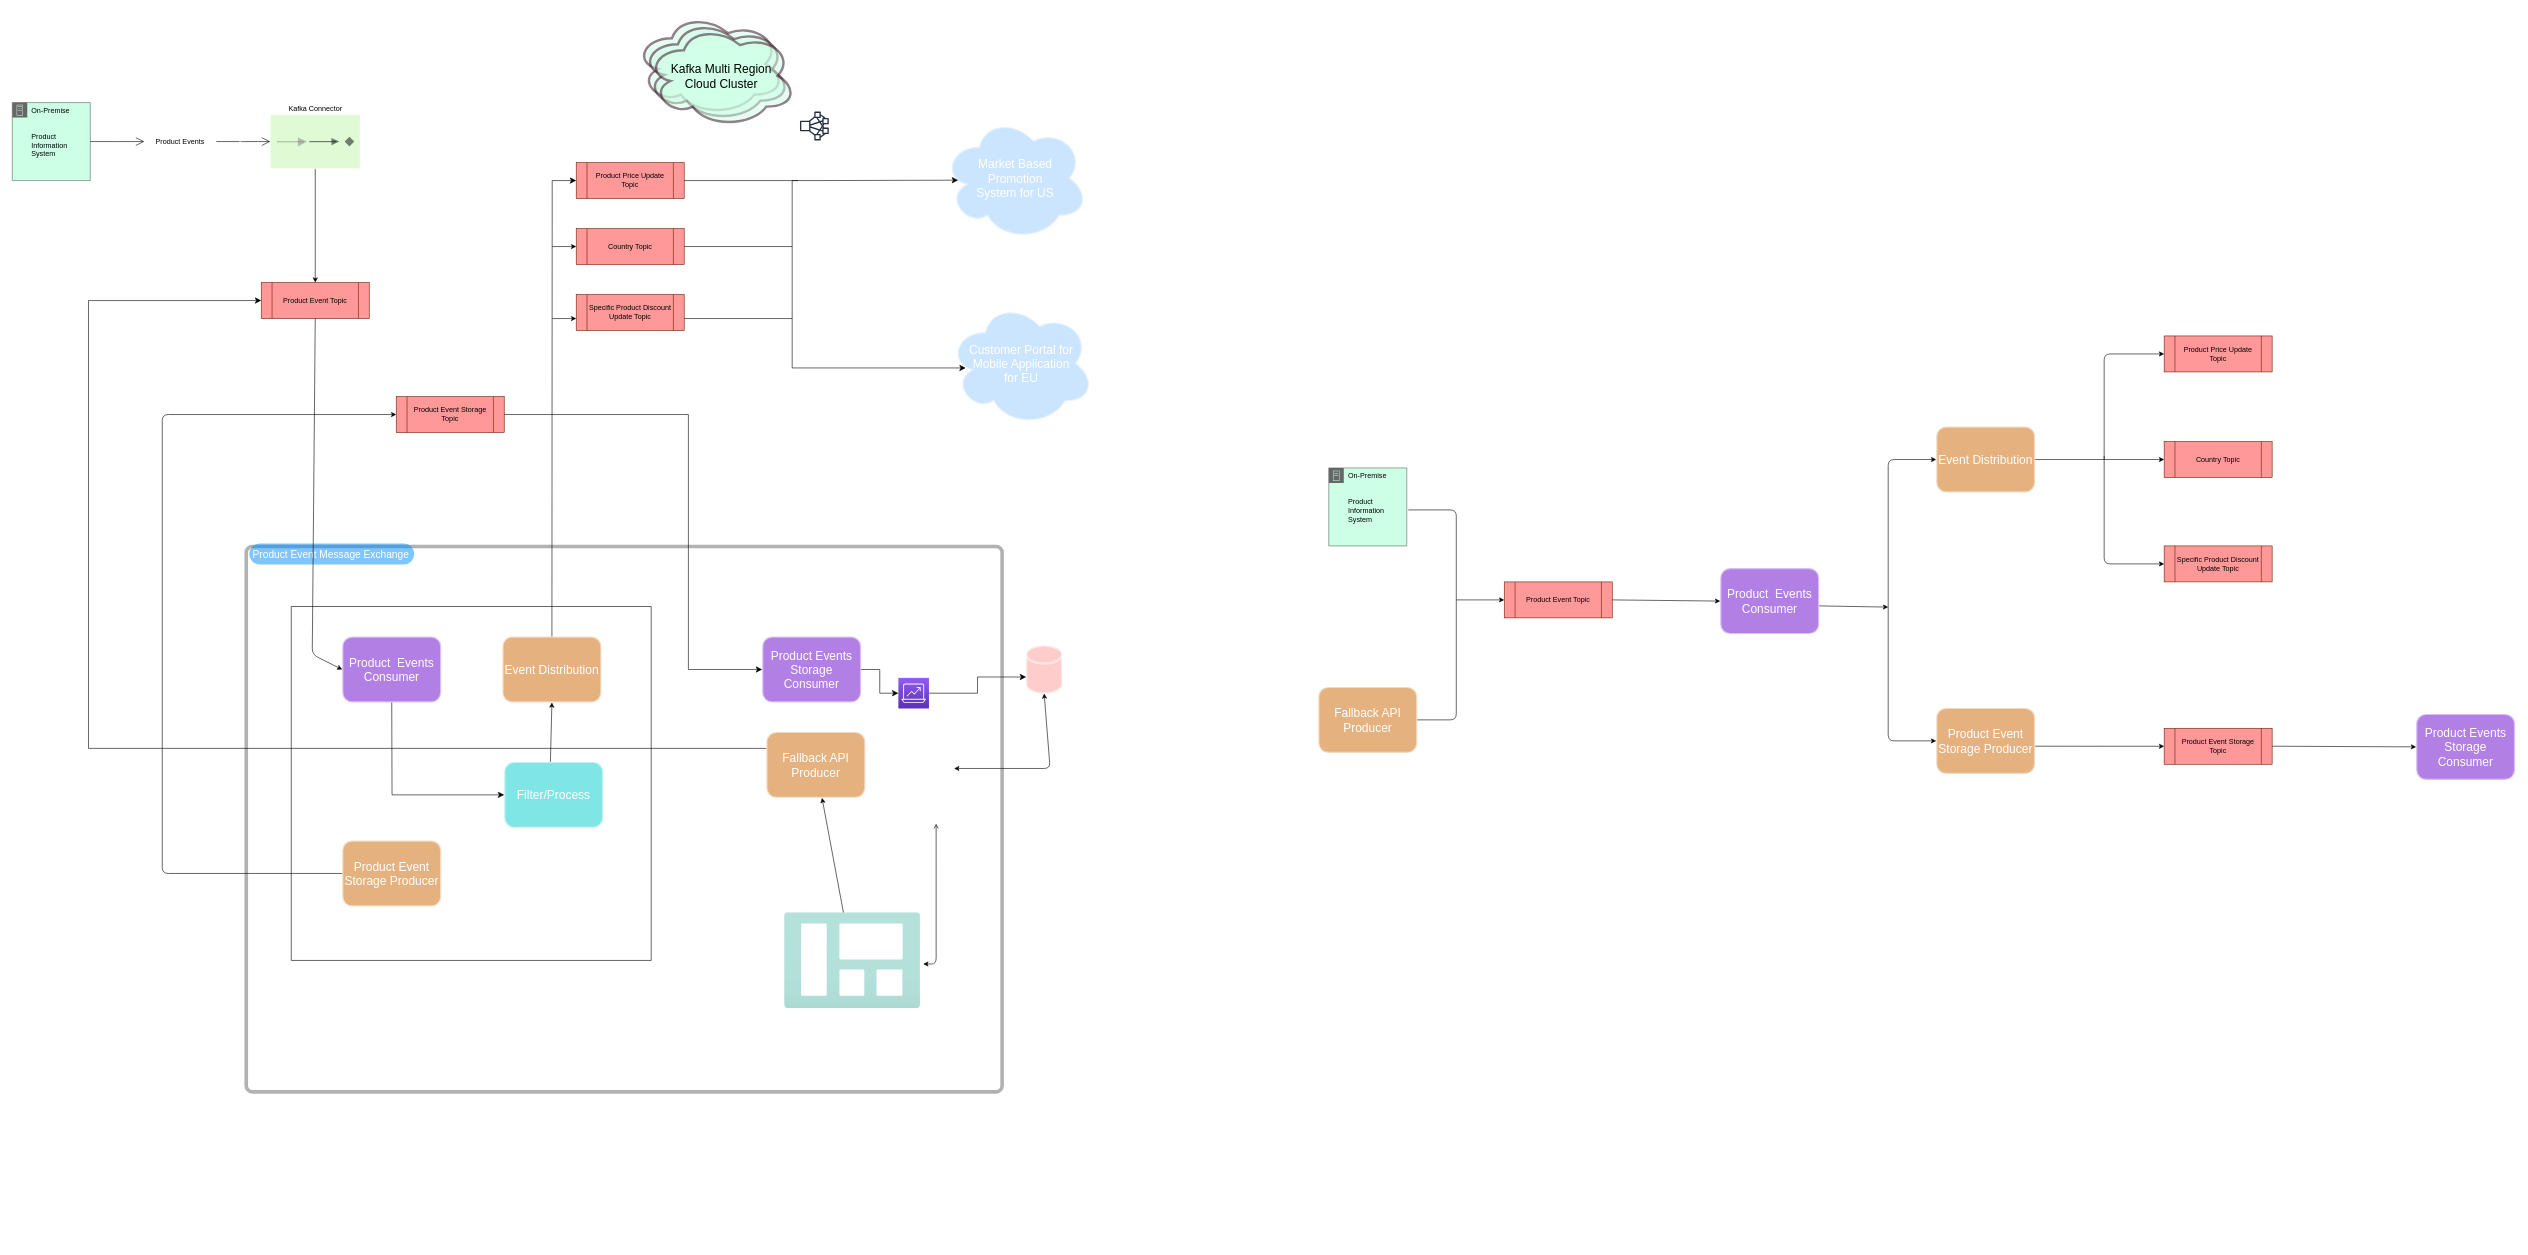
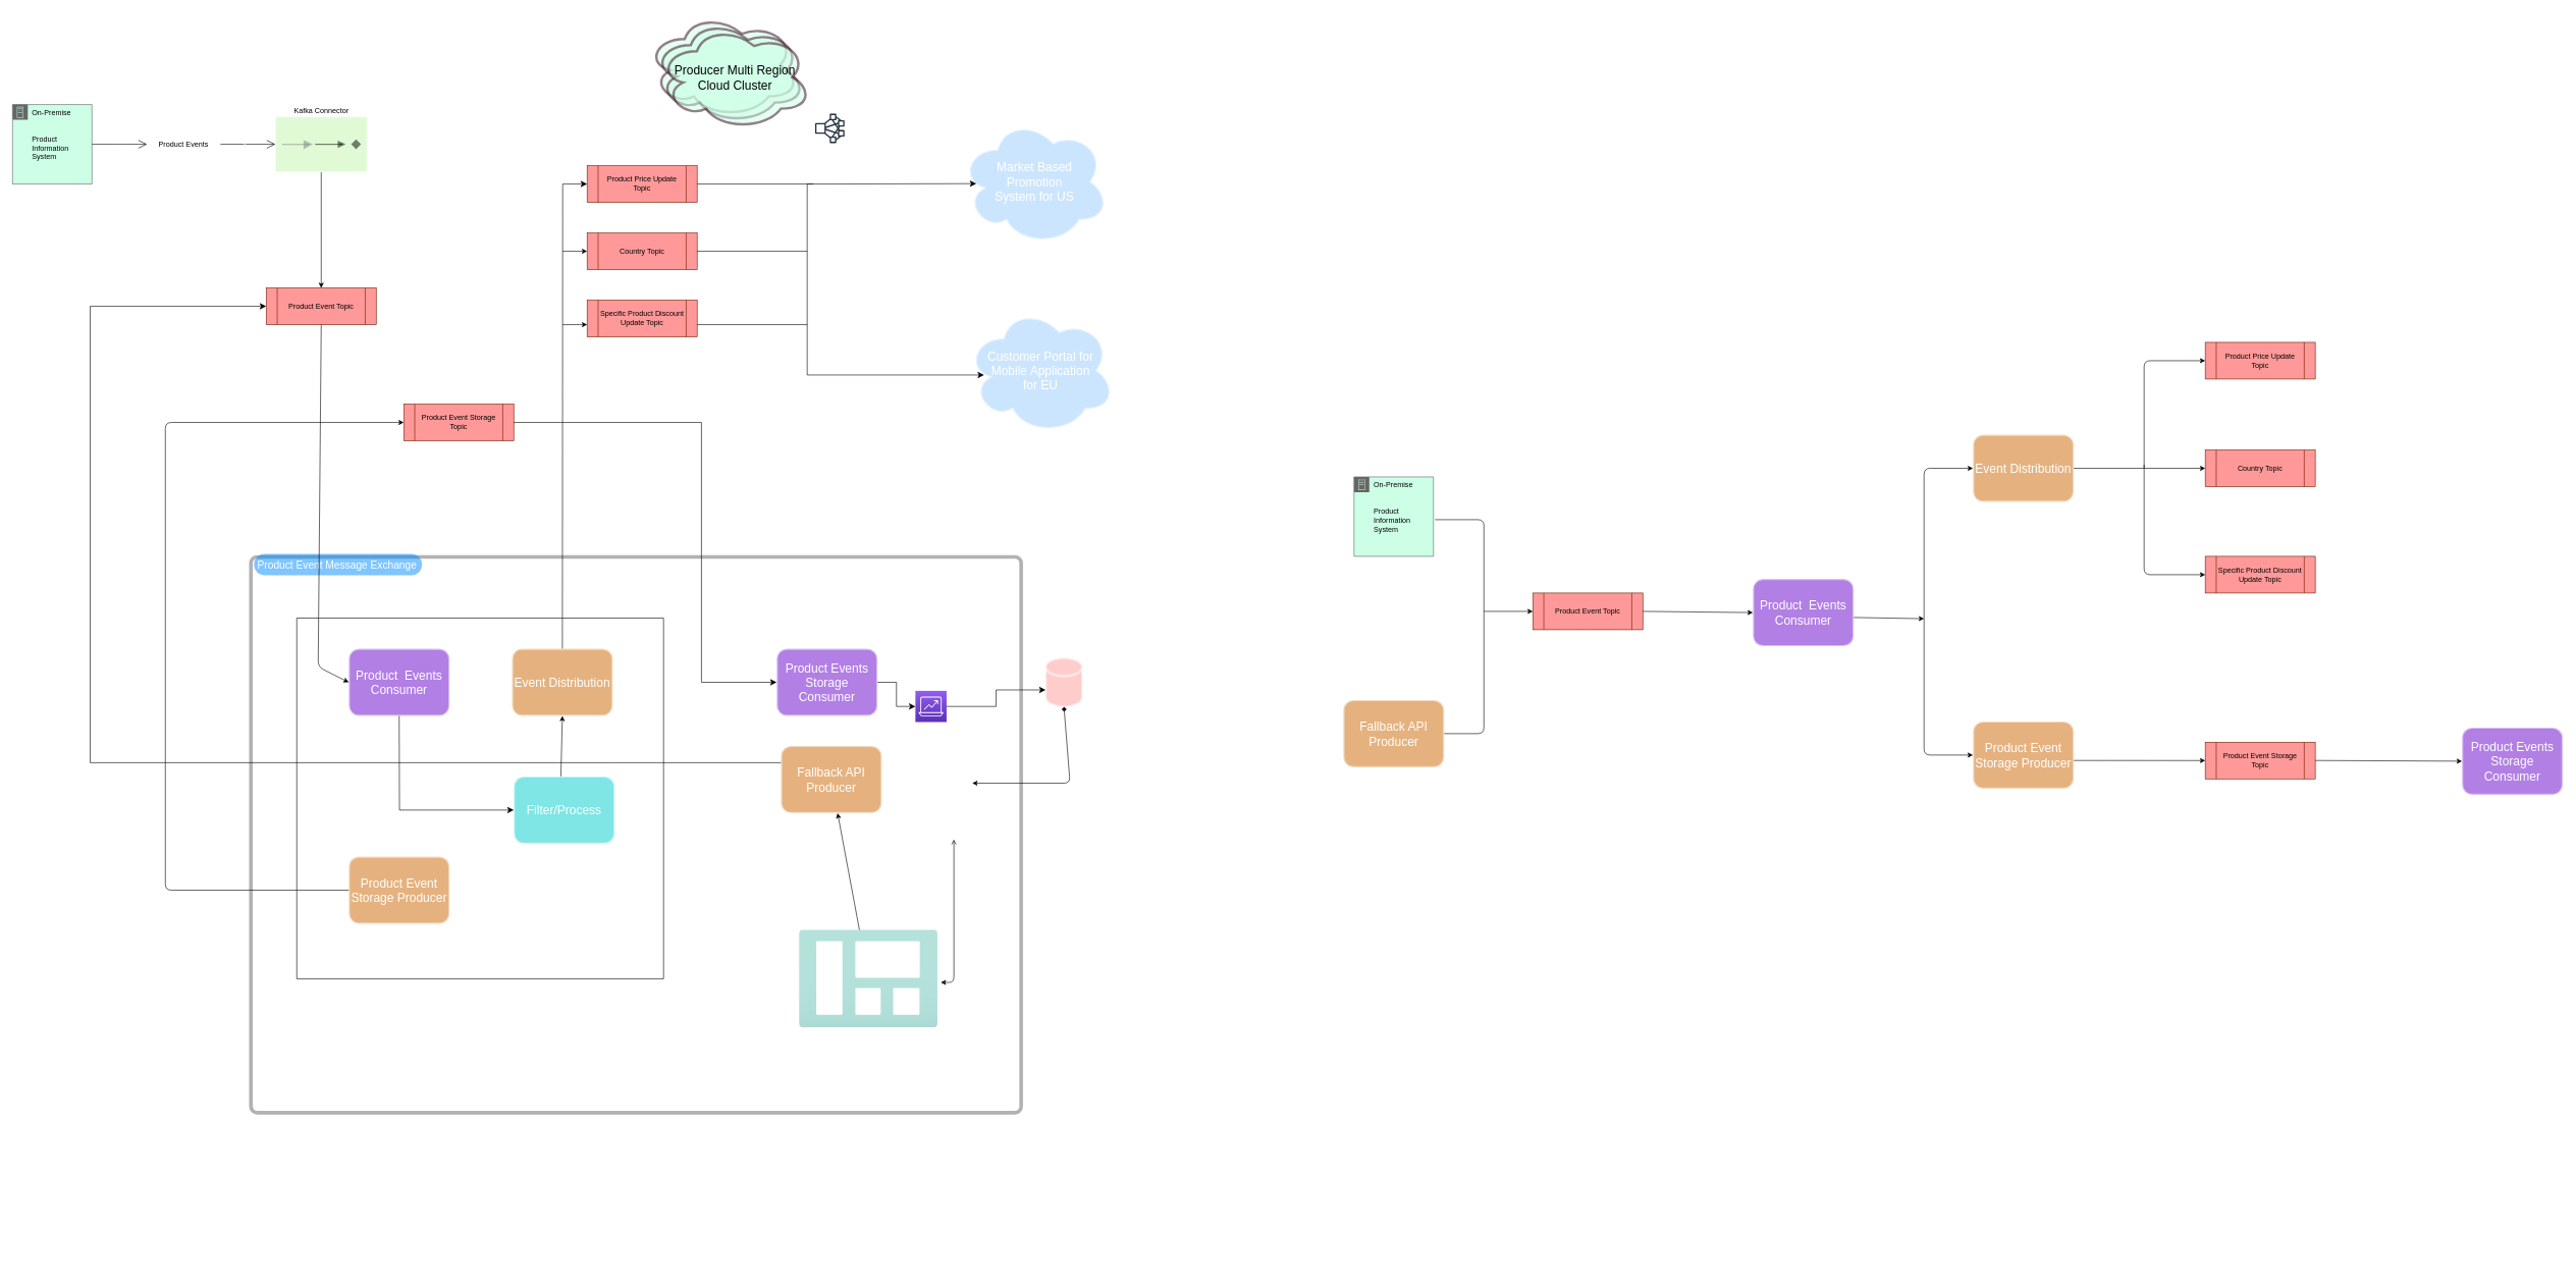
- <mxCell id="48" value="&lt;font color=&quot;#000000&quot;&gt;Kafka Multi Region&lt;br&gt;Cloud Cluster&lt;/font&gt;" style="ellipse;shape=cloud;whiteSpace=wrap;html=1;rounded=0;shadow=0;glass=0;sketch=0;fillStyle=solid;strokeColor=#33001A;strokeWidth=4;fontSize=20;fontColor=#FFFFFF;fillColor=#CCFFE6;gradientColor=none;gradientDirection=north;opacity=50;" parent="1" vertex="1"><mxGeometry x="1077" y="40" width="250" height="171" as="geometry" /></mxCell>
+ <mxCell id="48" value="&lt;font color=&quot;#000000&quot;&gt;Producer Multi Region&lt;br&gt;Cloud Cluster&lt;/font&gt;" style="ellipse;shape=cloud;whiteSpace=wrap;html=1;rounded=0;shadow=0;glass=0;sketch=0;fillStyle=solid;strokeColor=#33001A;strokeWidth=4;fontSize=20;fontColor=#FFFFFF;fillColor=#CCFFE6;gradientColor=none;gradientDirection=north;opacity=50;" parent="1" vertex="1"><mxGeometry x="1077" y="40" width="250" height="171" as="geometry" /></mxCell>
- <mxCell id="40" value="" style="endArrow=classic;startArrow=classic;html=1;fontSize=20;fontColor=#FFFFFF;entryX=0.5;entryY=1;entryDx=0;entryDy=0;entryPerimeter=0;exitX=1;exitY=0.75;exitDx=0;exitDy=0;" parent="1" source="11" target="39" edge="1"><mxGeometry width="50" height="50" relative="1" as="geometry"><mxPoint x="1250" y="1370" as="sourcePoint" /><mxPoint x="1300" y="1320" as="targetPoint" /><Array as="points"><mxPoint x="1750" y="1280" /></Array></mxGeometry></mxCell>
+ <mxCell id="40" value="" style="endArrow=diamond;startArrow=classic;html=1;fontSize=20;fontColor=#FFFFFF;entryX=0.5;entryY=1;entryDx=0;entryDy=0;entryPerimeter=0;exitX=1;exitY=0.75;exitDx=0;exitDy=0;" parent="1" source="11" target="39" edge="1"><mxGeometry width="50" height="50" relative="1" as="geometry"><mxPoint x="1250" y="1370" as="sourcePoint" /><mxPoint x="1300" y="1320" as="targetPoint" /><Array as="points"><mxPoint x="1750" y="1280" /></Array></mxGeometry></mxCell>
